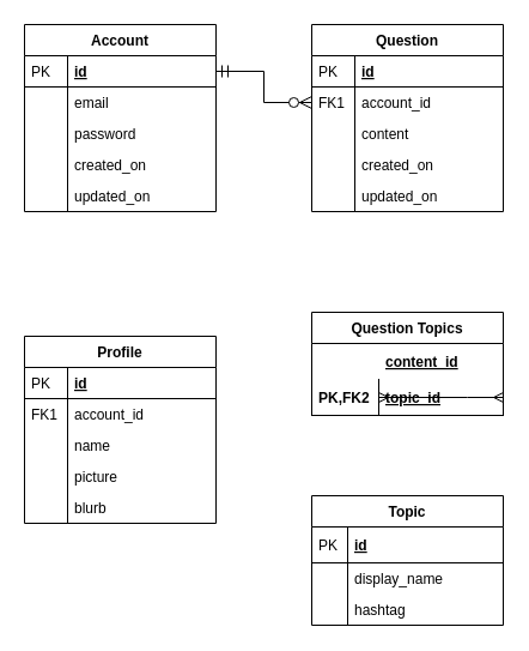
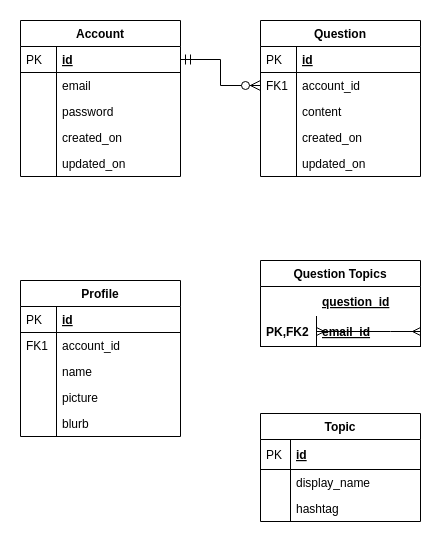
- <mxCell id="45" value="content_id" style="shape=partialRectangle;top=0;left=0;right=0;bottom=0;align=left;verticalAlign=middle;fillColor=none;spacingLeft=60;spacingRight=4;overflow=hidden;rotatable=0;points=[[0,0.5],[1,0.5]];portConstraint=eastwest;dropTarget=0;fontStyle=5;fontSize=12;" vertex="1" parent="44"><mxGeometry y="26" width="160" height="30" as="geometry" /></mxCell>
+ <mxCell id="45" value="question_id" style="shape=partialRectangle;top=0;left=0;right=0;bottom=0;align=left;verticalAlign=middle;fillColor=none;spacingLeft=60;spacingRight=4;overflow=hidden;rotatable=0;points=[[0,0.5],[1,0.5]];portConstraint=eastwest;dropTarget=0;fontStyle=5;fontSize=12;" vertex="1" parent="44"><mxGeometry y="26" width="160" height="30" as="geometry" /></mxCell>
- <mxCell id="46" value="topic_id" style="shape=partialRectangle;top=0;left=0;right=0;bottom=1;align=left;verticalAlign=middle;fillColor=none;spacingLeft=60;spacingRight=4;overflow=hidden;rotatable=0;points=[[0,0.5],[1,0.5]];portConstraint=eastwest;dropTarget=0;fontStyle=5;fontSize=12;" vertex="1" parent="44"><mxGeometry y="56" width="160" height="30" as="geometry" /></mxCell>
+ <mxCell id="46" value="email_id" style="shape=partialRectangle;top=0;left=0;right=0;bottom=1;align=left;verticalAlign=middle;fillColor=none;spacingLeft=60;spacingRight=4;overflow=hidden;rotatable=0;points=[[0,0.5],[1,0.5]];portConstraint=eastwest;dropTarget=0;fontStyle=5;fontSize=12;" vertex="1" parent="44"><mxGeometry y="56" width="160" height="30" as="geometry" /></mxCell>
